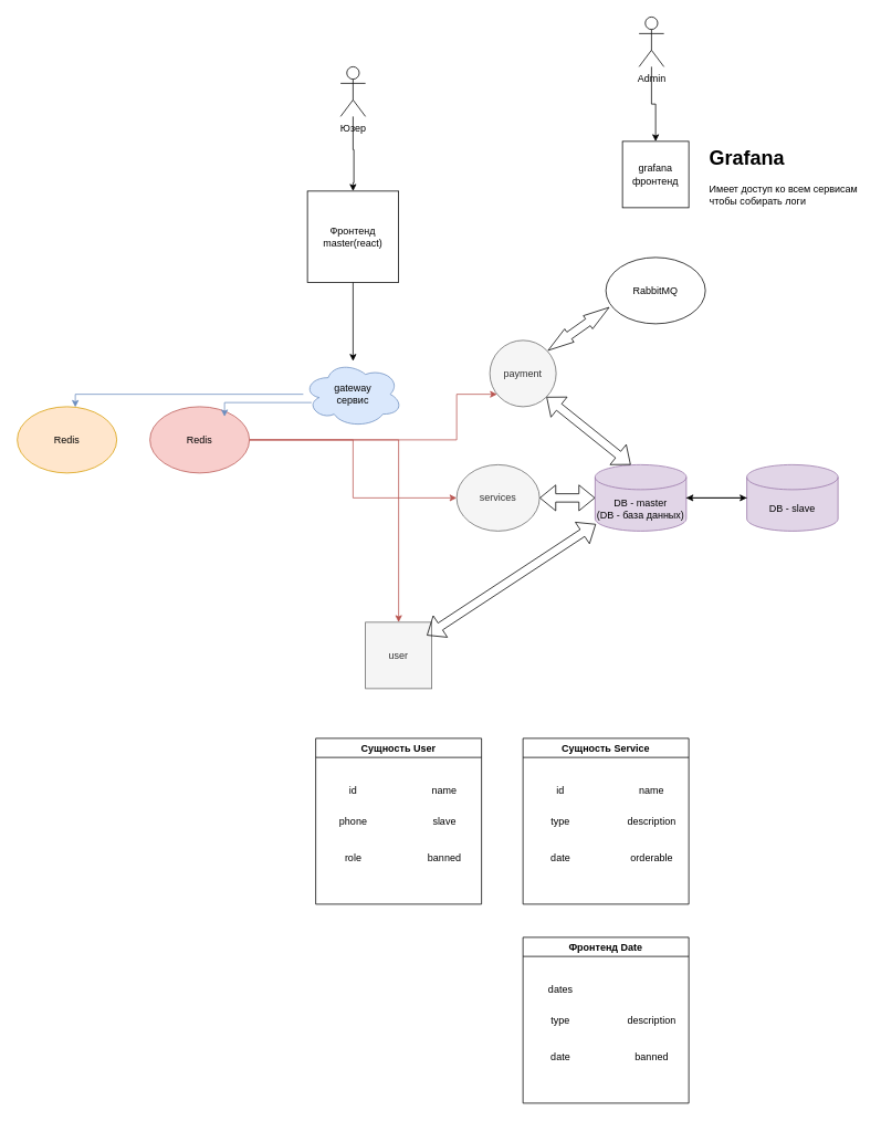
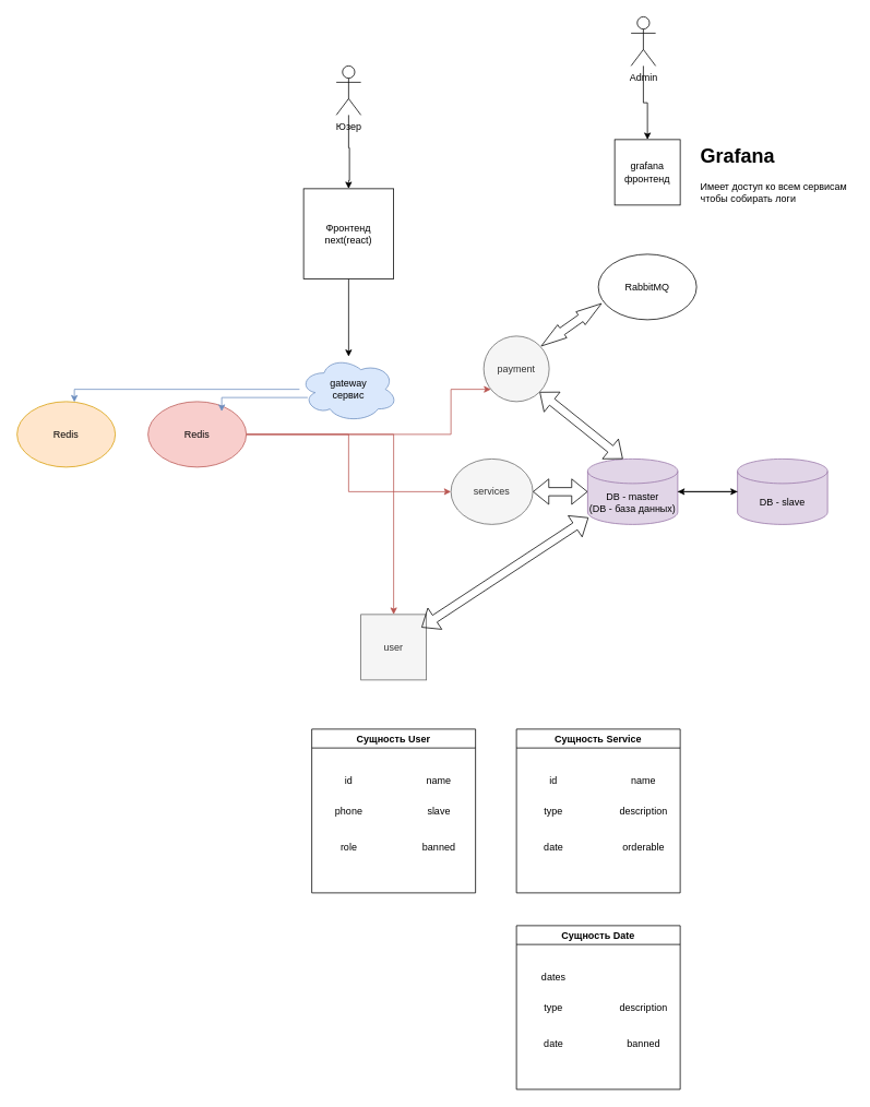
- <mxCell id="5" value="Фронтенд&lt;br&gt;master(react)" style="whiteSpace=wrap;html=1;aspect=fixed;" vertex="1" parent="1"><mxGeometry x="370" y="230" width="110" height="110" as="geometry" /></mxCell>
+ <mxCell id="5" value="Фронтенд&lt;br&gt;next(react)" style="whiteSpace=wrap;html=1;aspect=fixed;" vertex="1" parent="1"><mxGeometry x="370" y="230" width="110" height="110" as="geometry" /></mxCell>
- <mxCell id="44" value="Фронтенд Date" style="swimlane;whiteSpace=wrap;html=1;" vertex="1" parent="1"><mxGeometry x="630" y="1130" width="200" height="200" as="geometry" /></mxCell>
+ <mxCell id="44" value="Сущность Date" style="swimlane;whiteSpace=wrap;html=1;" vertex="1" parent="1"><mxGeometry x="630" y="1130" width="200" height="200" as="geometry" /></mxCell>
